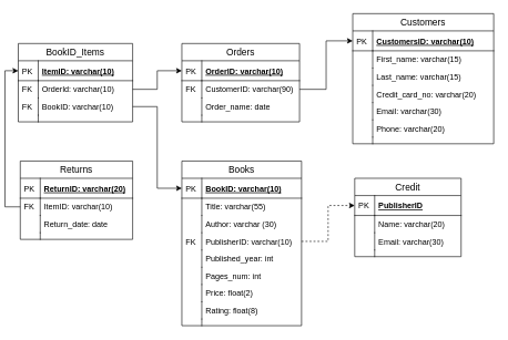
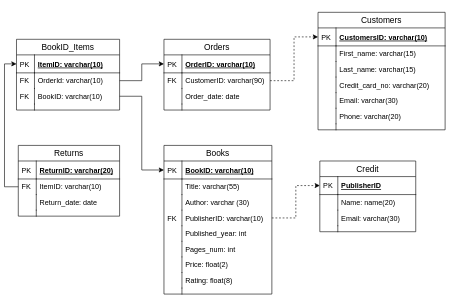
- <mxCell id="25" style="edgeStyle=orthogonalEdgeStyle;rounded=0;orthogonalLoop=1;jettySize=auto;html=1;entryX=0;entryY=0.5;entryDx=0;entryDy=0;" parent="1" source="38" target="45" edge="1"><mxGeometry relative="1" as="geometry" /></mxCell>
+ <mxCell id="25" style="edgeStyle=orthogonalEdgeStyle;rounded=0;orthogonalLoop=1;jettySize=auto;html=1;entryX=0;entryY=0.5;entryDx=0;entryDy=0;dashed=1;" parent="1" source="38" target="45" edge="1"><mxGeometry relative="1" as="geometry" /></mxCell>
- <mxCell id="40" value="Order_name: date" style="shape=partialRectangle;top=0;left=0;right=0;bottom=0;align=left;verticalAlign=top;fillColor=none;spacingLeft=34;spacingRight=4;overflow=hidden;rotatable=0;points=[[0,0.5],[1,0.5]];portConstraint=eastwest;dropTarget=0;fontSize=12;" parent="35" vertex="1"><mxGeometry y="82" width="177" height="26" as="geometry" /></mxCell>
+ <mxCell id="40" value="Order_date: date" style="shape=partialRectangle;top=0;left=0;right=0;bottom=0;align=left;verticalAlign=top;fillColor=none;spacingLeft=34;spacingRight=4;overflow=hidden;rotatable=0;points=[[0,0.5],[1,0.5]];portConstraint=eastwest;dropTarget=0;fontSize=12;" parent="35" vertex="1"><mxGeometry y="82" width="177" height="26" as="geometry" /></mxCell>
- <mxCell id="29" value="Name: varchar(20)" style="shape=partialRectangle;top=0;left=0;right=0;bottom=0;align=left;verticalAlign=top;fillColor=none;spacingLeft=34;spacingRight=4;overflow=hidden;rotatable=0;points=[[0,0.5],[1,0.5]];portConstraint=eastwest;dropTarget=0;fontSize=12;" parent="26" vertex="1"><mxGeometry y="56" width="160" height="26" as="geometry" /></mxCell>
+ <mxCell id="29" value="Name: name(20)" style="shape=partialRectangle;top=0;left=0;right=0;bottom=0;align=left;verticalAlign=top;fillColor=none;spacingLeft=34;spacingRight=4;overflow=hidden;rotatable=0;points=[[0,0.5],[1,0.5]];portConstraint=eastwest;dropTarget=0;fontSize=12;" parent="26" vertex="1"><mxGeometry y="56" width="160" height="26" as="geometry" /></mxCell>
